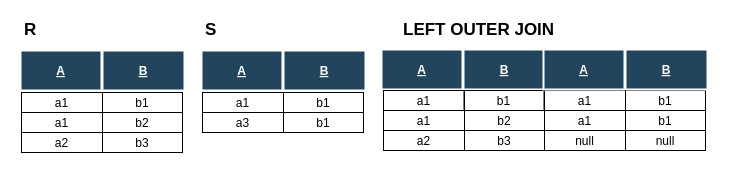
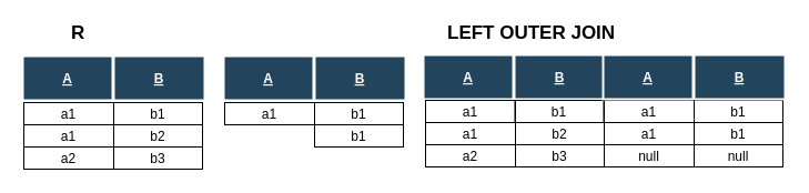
- <mxCell id="4" value="R" style="text;html=1;strokeColor=none;fillColor=none;align=left;verticalAlign=middle;whiteSpace=wrap;rounded=0;strokeWidth=3;fontStyle=1;fontSize=17;" vertex="1" parent="1"><mxGeometry x="21.5" y="20" width="40" height="20" as="geometry" /></mxCell>
+ <mxCell id="4" value="R" style="text;html=1;strokeColor=none;fillColor=none;align=left;verticalAlign=middle;whiteSpace=wrap;rounded=0;strokeWidth=3;fontStyle=1;fontSize=17;" vertex="1" parent="1"><mxGeometry x="61.5" y="20" width="40" height="20" as="geometry" /></mxCell>
- <mxCell id="13" value="S" style="text;html=1;strokeColor=none;fillColor=none;align=left;verticalAlign=middle;whiteSpace=wrap;rounded=0;strokeWidth=3;fontStyle=1;fontSize=17;" vertex="1" parent="1"><mxGeometry x="202.5" y="20" width="40" height="20" as="geometry" /></mxCell>
- <mxCell id="17" value="a3" style="fillColor=none;" vertex="1" parent="1"><mxGeometry x="202" y="112" width="81" height="20" as="geometry" /></mxCell>
